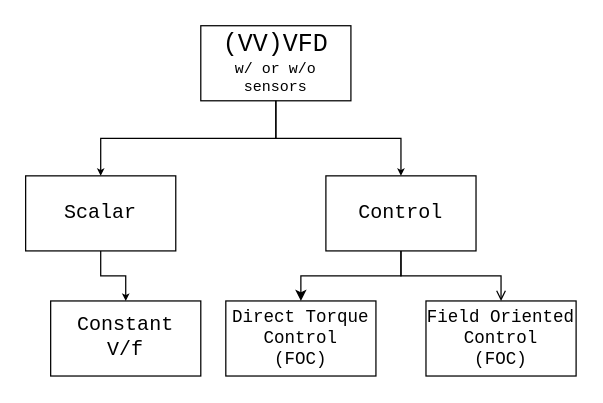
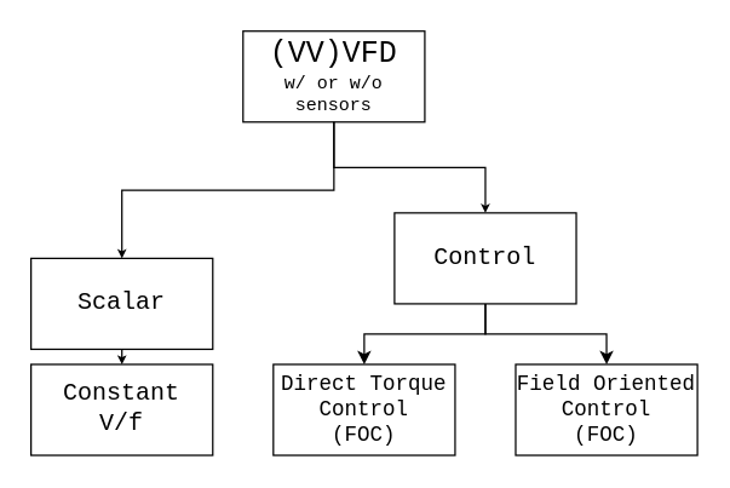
- <mxCell id="5" value="Scalar" style="rounded=0;whiteSpace=wrap;html=1;strokeColor=#000000;fillColor=none;fontFamily=Courier New;fontSize=16;align=center;" parent="1" vertex="1"><mxGeometry x="20" y="140" width="120" height="60" as="geometry" /></mxCell>
+ <mxCell id="5" value="Scalar" style="rounded=0;whiteSpace=wrap;html=1;strokeColor=#000000;fillColor=none;fontFamily=Courier New;fontSize=16;align=center;" parent="1" vertex="1"><mxGeometry x="20" y="170" width="120" height="60" as="geometry" /></mxCell>
- <mxCell id="11" style="edgeStyle=orthogonalEdgeStyle;rounded=0;orthogonalLoop=1;jettySize=auto;html=1;exitX=0.5;exitY=1;exitDx=0;exitDy=0;entryX=0.5;entryY=0;entryDx=0;entryDy=0;fontSize=16;endArrow=open;" parent="1" source="8" target="12" edge="1"><mxGeometry relative="1" as="geometry" /></mxCell>
+ <mxCell id="11" style="edgeStyle=orthogonalEdgeStyle;rounded=0;orthogonalLoop=1;jettySize=auto;html=1;exitX=0.5;exitY=1;exitDx=0;exitDy=0;entryX=0.5;entryY=0;entryDx=0;entryDy=0;fontSize=16;" parent="1" source="8" target="12" edge="1"><mxGeometry relative="1" as="geometry" /></mxCell>
- <mxCell id="9" value="Constant &lt;br&gt;V/f" style="rounded=0;whiteSpace=wrap;html=1;strokeColor=#000000;fillColor=none;fontFamily=Courier New;fontSize=16;align=center;" parent="1" vertex="1"><mxGeometry x="40" y="240" width="120" height="60" as="geometry" /></mxCell>
+ <mxCell id="9" value="Constant &lt;br&gt;V/f" style="rounded=0;whiteSpace=wrap;html=1;strokeColor=#000000;fillColor=none;fontFamily=Courier New;fontSize=16;align=center;" parent="1" vertex="1"><mxGeometry x="20" y="240" width="120" height="60" as="geometry" /></mxCell>
